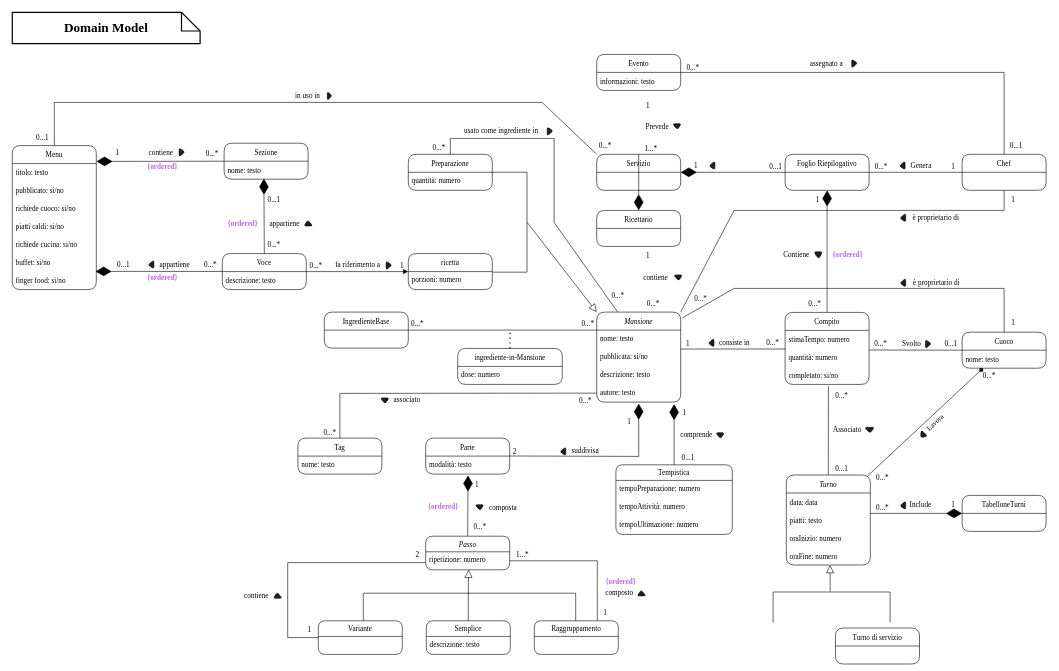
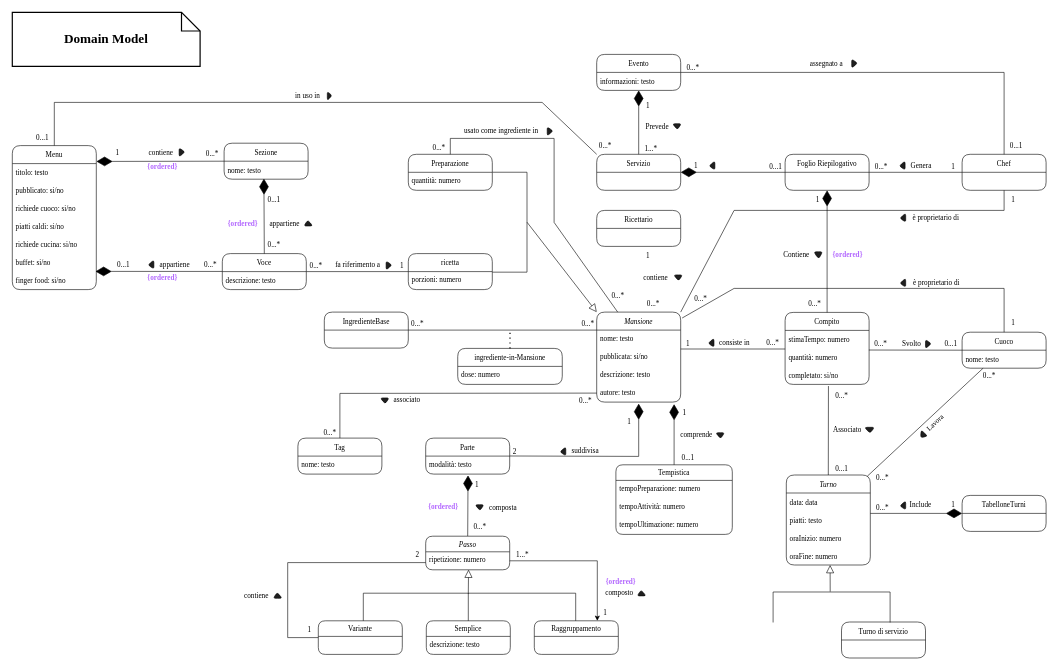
- <mxCell id="201" value="Domain Model" style="shape=note;size=31;whiteSpace=wrap;html=1;fontFamily=SF UI Text;fontSize=22;fontStyle=1;strokeWidth=2;fillColor=none;gradientColor=none;align=center;" parent="1" vertex="1"><mxGeometry x="20" y="20" width="313" height="52" as="geometry" /></mxCell>
+ <mxCell id="201" value="Domain Model" style="shape=note;size=31;whiteSpace=wrap;html=1;fontFamily=SF UI Text;fontSize=22;fontStyle=1;strokeWidth=2;fillColor=none;gradientColor=none;align=center;" parent="1" vertex="1"><mxGeometry x="20" y="20" width="313" height="90" as="geometry" /></mxCell>
- <mxCell id="46" value="" style="endArrow=diamondThin;endFill=1;endSize=24;html=1;rounded=0;exitX=0.5;exitY=0;exitDx=0;exitDy=0;fontFamily=SF UI Text;fontSize=12;" parent="1" source="3" target="106" edge="1"><mxGeometry width="160" relative="1" as="geometry"><mxPoint x="1164" y="186.5" as="sourcePoint" /><mxPoint x="1324" y="186.5" as="targetPoint" /></mxGeometry></mxCell>
+ <mxCell id="46" value="" style="endArrow=diamondThin;endFill=1;endSize=24;html=1;rounded=0;exitX=0.5;exitY=0;exitDx=0;exitDy=0;fontFamily=SF UI Text;fontSize=12;" parent="1" source="3" target="45" edge="1"><mxGeometry width="160" relative="1" as="geometry"><mxPoint x="1164" y="186.5" as="sourcePoint" /><mxPoint x="1324" y="186.5" as="targetPoint" /></mxGeometry></mxCell>
- <mxCell id="167" value="" style="endArrow=block;html=1;rounded=0;exitX=1;exitY=0.5;exitDx=0;exitDy=0;entryX=0;entryY=0.5;entryDx=0;entryDy=0;fontFamily=SF UI Text;" parent="1" source="80" target="54" edge="1"><mxGeometry width="50" height="50" relative="1" as="geometry"><mxPoint x="523" y="460" as="sourcePoint" /><mxPoint x="673" y="470" as="targetPoint" /></mxGeometry></mxCell>
+ <mxCell id="167" value="" style="endArrow=none;html=1;rounded=0;exitX=1;exitY=0.5;exitDx=0;exitDy=0;entryX=0;entryY=0.5;entryDx=0;entryDy=0;fontFamily=SF UI Text;" parent="1" source="80" target="54" edge="1"><mxGeometry width="50" height="50" relative="1" as="geometry"><mxPoint x="523" y="460" as="sourcePoint" /><mxPoint x="673" y="470" as="targetPoint" /></mxGeometry></mxCell>
- <mxCell id="35" value="" style="endArrow=diamond;html=1;rounded=0;entryX=0.25;entryY=1;entryDx=0;entryDy=0;exitX=0.964;exitY=0.014;exitDx=0;exitDy=0;exitPerimeter=0;fontFamily=SF UI Text;fontSize=12;" parent="1" source="9" target="14" edge="1"><mxGeometry width="50" height="50" relative="1" as="geometry"><mxPoint x="1583" y="680" as="sourcePoint" /><mxPoint x="1633" y="630" as="targetPoint" /></mxGeometry></mxCell>
+ <mxCell id="35" value="" style="endArrow=none;html=1;rounded=0;entryX=0.25;entryY=1;entryDx=0;entryDy=0;exitX=0.964;exitY=0.014;exitDx=0;exitDy=0;exitPerimeter=0;fontFamily=SF UI Text;fontSize=12;" parent="1" source="9" target="14" edge="1"><mxGeometry width="50" height="50" relative="1" as="geometry"><mxPoint x="1583" y="680" as="sourcePoint" /><mxPoint x="1633" y="630" as="targetPoint" /></mxGeometry></mxCell>
- <mxCell id="165" value="" style="endArrow=none;html=1;rounded=0;entryX=0.75;entryY=0;entryDx=0;entryDy=0;fontFamily=SF UI Text;exitX=1;exitY=0.5;exitDx=0;exitDy=0;" parent="1" source="159" target="157" edge="1"><mxGeometry width="50" height="50" relative="1" as="geometry"><mxPoint x="849" y="915" as="sourcePoint" /><mxPoint x="757" y="1165" as="targetPoint" /><Array as="points"><mxPoint x="995" y="934" /><mxPoint x="995" y="1029" /></Array></mxGeometry></mxCell>
+ <mxCell id="165" value="" style="endArrow=classic;html=1;rounded=0;entryX=0.75;entryY=0;entryDx=0;entryDy=0;fontFamily=SF UI Text;exitX=1;exitY=0.5;exitDx=0;exitDy=0;" parent="1" source="159" target="157" edge="1"><mxGeometry width="50" height="50" relative="1" as="geometry"><mxPoint x="849" y="915" as="sourcePoint" /><mxPoint x="757" y="1165" as="targetPoint" /><Array as="points"><mxPoint x="995" y="934" /><mxPoint x="995" y="1029" /></Array></mxGeometry></mxCell>
- <mxCell id="53" value="Turno di servizio" style="swimlane;fontStyle=0;childLayout=stackLayout;horizontal=1;startSize=30;horizontalStack=0;resizeParent=1;resizeParentMax=0;resizeLast=0;collapsible=1;marginBottom=0;rounded=1;fontFamily=SF UI Text;fontSize=12;" parent="1" vertex="1"><mxGeometry x="1392" y="1046" width="140" height="60" as="geometry" /></mxCell>
+ <mxCell id="53" value="Turno di servizio" style="swimlane;fontStyle=0;childLayout=stackLayout;horizontal=1;startSize=30;horizontalStack=0;resizeParent=1;resizeParentMax=0;resizeLast=0;collapsible=1;marginBottom=0;rounded=1;fontFamily=SF UI Text;fontSize=12;" parent="1" vertex="1"><mxGeometry x="1402" y="1036" width="140" height="60" as="geometry" /></mxCell>
